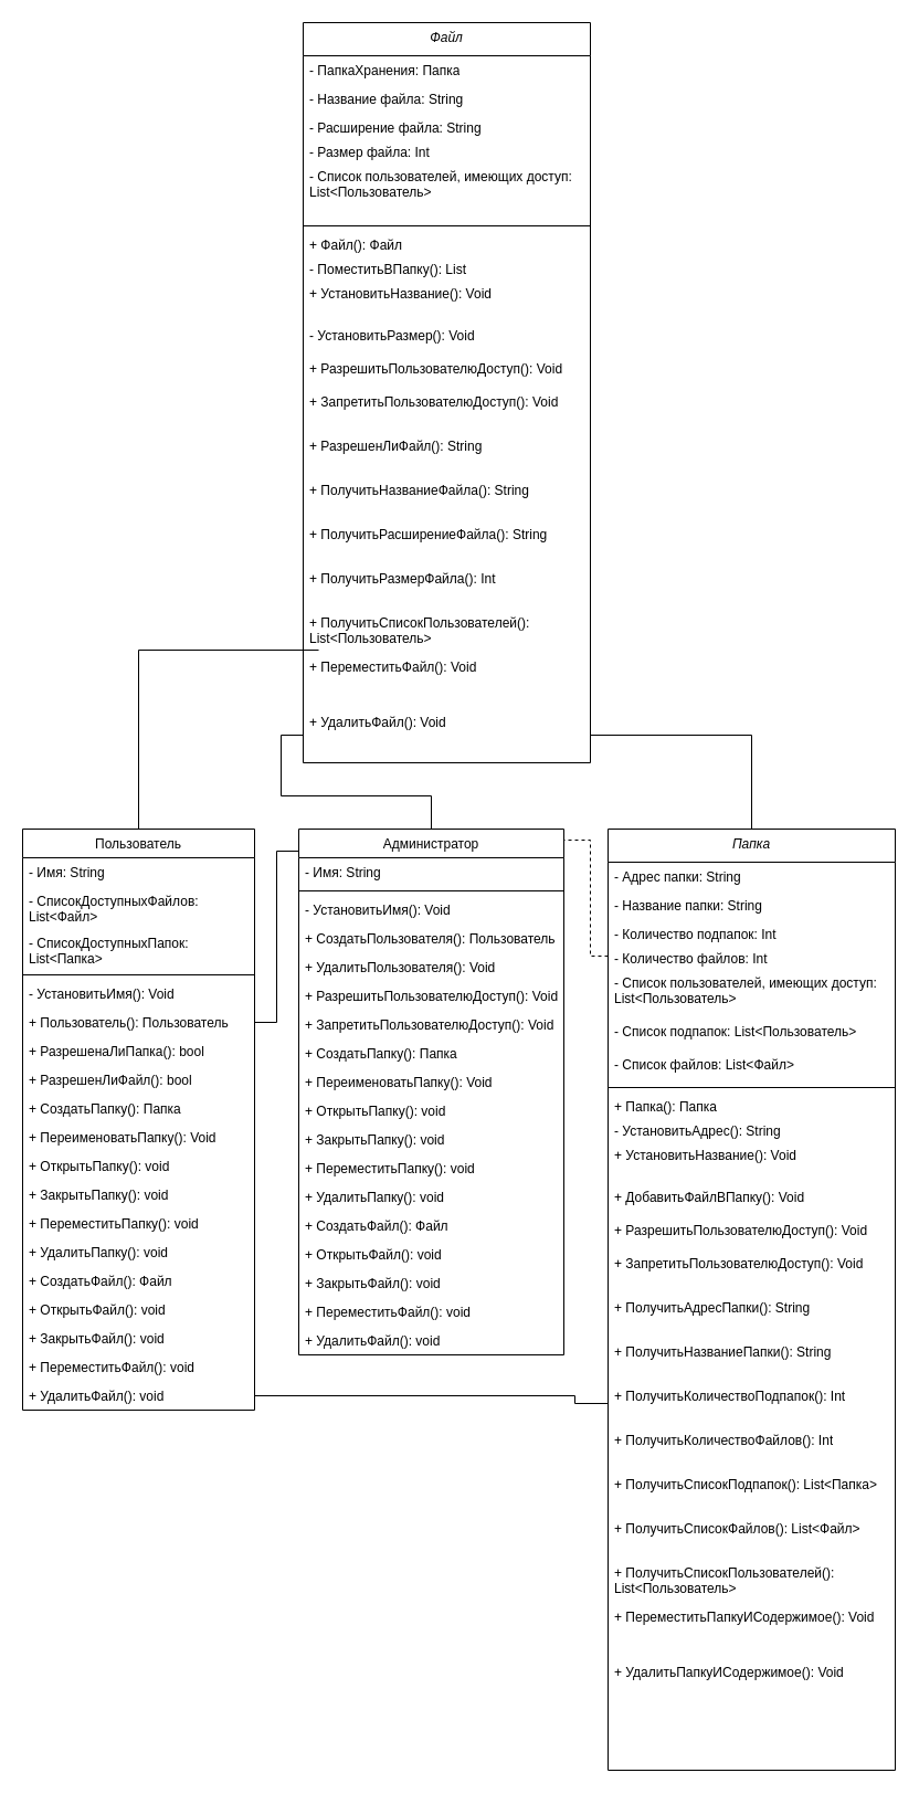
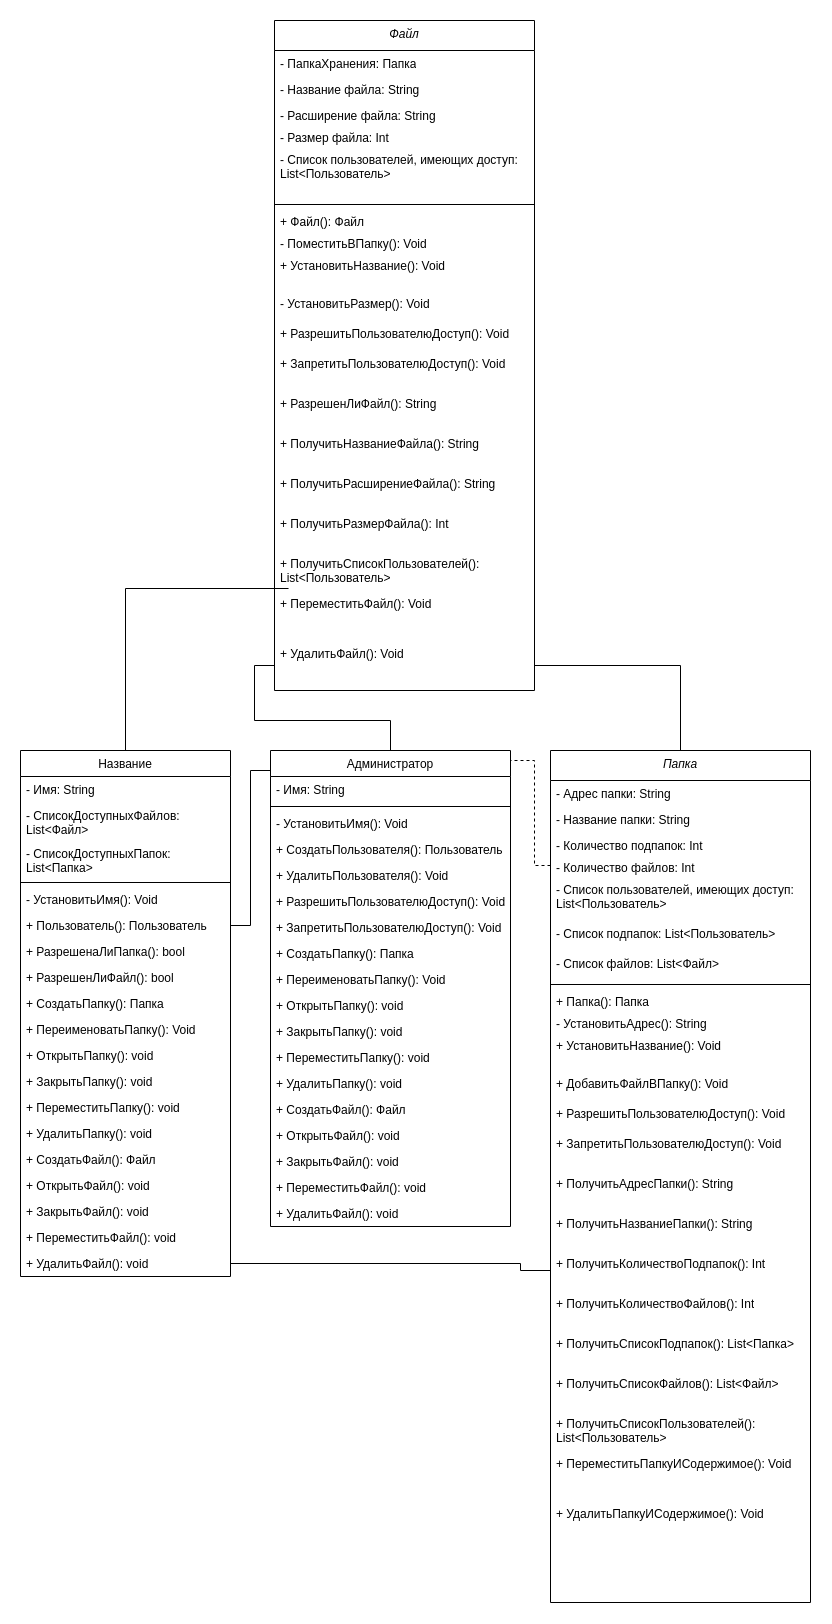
- <mxCell id="10" value="- ПоместитьВПапку(): List&#10;" style="text;align=left;verticalAlign=top;spacingLeft=4;spacingRight=4;overflow=hidden;rotatable=0;points=[[0,0.5],[1,0.5]];portConstraint=eastwest;whiteSpace=wrap;" parent="2" vertex="1"><mxGeometry y="210" width="260" height="22" as="geometry" /></mxCell>
+ <mxCell id="10" value="- ПоместитьВПапку(): Void&#10;" style="text;align=left;verticalAlign=top;spacingLeft=4;spacingRight=4;overflow=hidden;rotatable=0;points=[[0,0.5],[1,0.5]];portConstraint=eastwest;whiteSpace=wrap;" parent="2" vertex="1"><mxGeometry y="210" width="260" height="22" as="geometry" /></mxCell>
- <mxCell id="23" value="Пользователь" style="swimlane;fontStyle=0;align=center;verticalAlign=top;childLayout=stackLayout;horizontal=1;startSize=26;horizontalStack=0;resizeParent=1;resizeLast=0;collapsible=1;marginBottom=0;rounded=0;shadow=0;strokeWidth=1;" parent="1" vertex="1"><mxGeometry x="20" y="750" width="210" height="526" as="geometry"><mxRectangle x="130" y="380" width="160" height="26" as="alternateBounds" /></mxGeometry></mxCell>
+ <mxCell id="23" value="Название" style="swimlane;fontStyle=0;align=center;verticalAlign=top;childLayout=stackLayout;horizontal=1;startSize=26;horizontalStack=0;resizeParent=1;resizeLast=0;collapsible=1;marginBottom=0;rounded=0;shadow=0;strokeWidth=1;" parent="1" vertex="1"><mxGeometry x="20" y="750" width="210" height="526" as="geometry"><mxRectangle x="130" y="380" width="160" height="26" as="alternateBounds" /></mxGeometry></mxCell>
